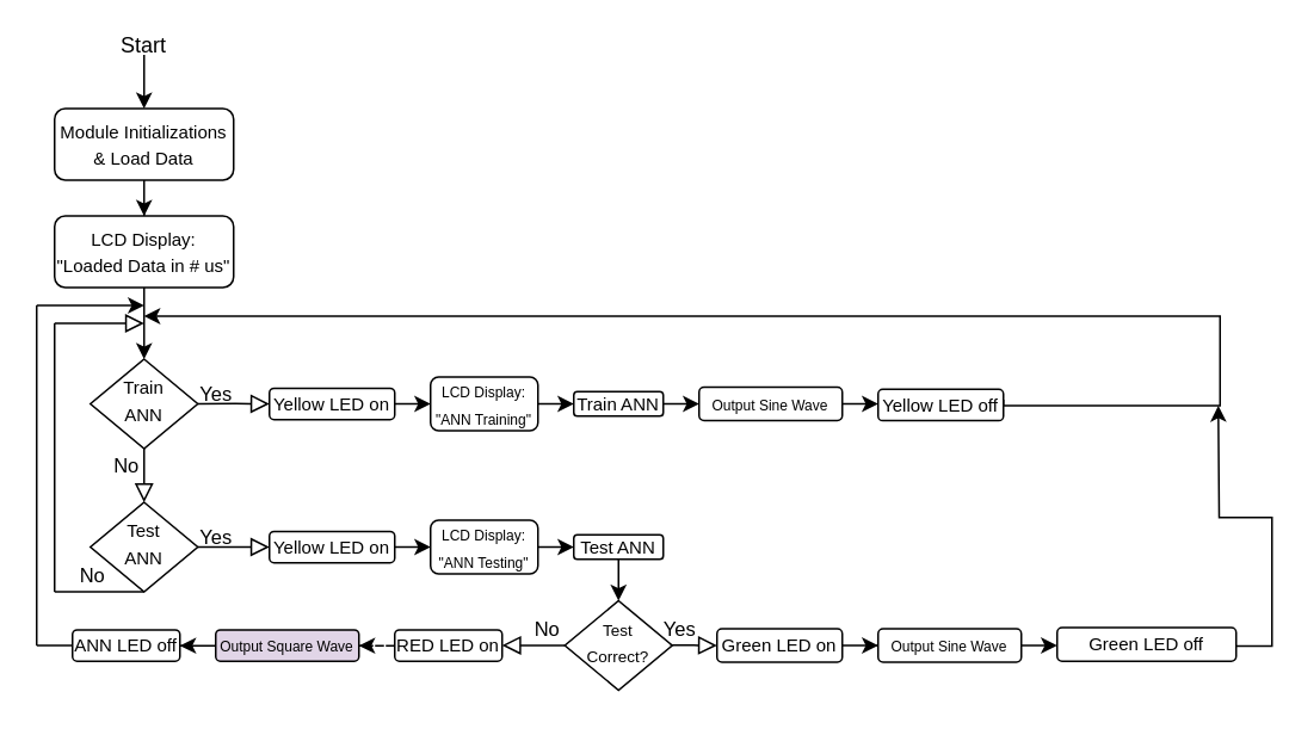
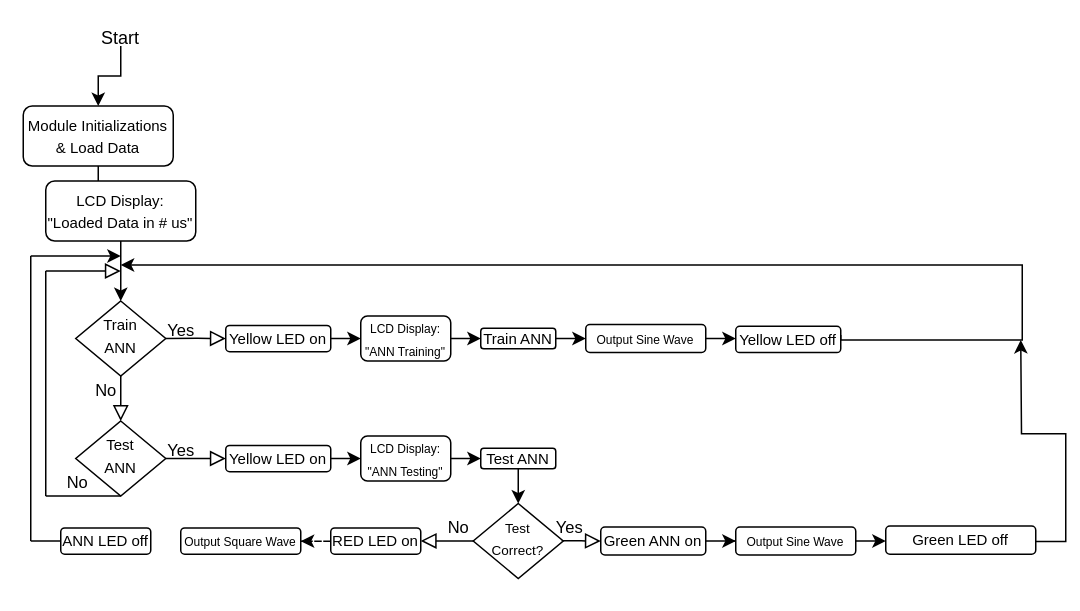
- <mxCell id="3" value="&lt;font style=&quot;font-size: 10px;&quot;&gt;Module Initializations &amp;amp; Load Data&lt;/font&gt;" style="rounded=1;whiteSpace=wrap;html=1;fontSize=12;glass=0;strokeWidth=1;shadow=0;" parent="1" vertex="1"><mxGeometry x="30" y="60" width="100" height="40" as="geometry" /></mxCell>
+ <mxCell id="3" value="&lt;font style=&quot;font-size: 10px;&quot;&gt;Module Initializations &amp;amp; Load Data&lt;/font&gt;" style="rounded=1;whiteSpace=wrap;html=1;fontSize=12;glass=0;strokeWidth=1;shadow=0;" parent="1" vertex="1"><mxGeometry x="15" y="70" width="100" height="40" as="geometry" /></mxCell>
- <mxCell id="35" value="" style="edgeStyle=orthogonalEdgeStyle;rounded=0;orthogonalLoop=1;jettySize=auto;html=1;" edge="1" parent="1" source="36" target="37"><mxGeometry relative="1" as="geometry" /></mxCell>
- <mxCell id="36" value="&lt;font style=&quot;font-size: 8px;&quot;&gt;Output Square Wave&lt;/font&gt;" style="rounded=1;whiteSpace=wrap;html=1;fontSize=12;glass=0;strokeWidth=1;shadow=0;fillColor=#e1d5e7;" vertex="1" parent="1"><mxGeometry x="120" y="351.25" width="80" height="17.5" as="geometry" /></mxCell>
+ <mxCell id="36" value="&lt;font style=&quot;font-size: 8px;&quot;&gt;Output Square Wave&lt;/font&gt;" style="rounded=1;whiteSpace=wrap;html=1;fontSize=12;glass=0;strokeWidth=1;shadow=0;" vertex="1" parent="1"><mxGeometry x="120" y="351.25" width="80" height="17.5" as="geometry" /></mxCell>
- <mxCell id="43" value="&lt;font style=&quot;font-size: 10px;&quot;&gt;Green LED on&lt;/font&gt;" style="rounded=1;whiteSpace=wrap;html=1;fontSize=12;glass=0;strokeWidth=1;shadow=0;" vertex="1" parent="1"><mxGeometry x="400" y="350.63" width="70" height="18.75" as="geometry" /></mxCell>
+ <mxCell id="43" value="&lt;font style=&quot;font-size: 10px;&quot;&gt;Green ANN on&lt;/font&gt;" style="rounded=1;whiteSpace=wrap;html=1;fontSize=12;glass=0;strokeWidth=1;shadow=0;" vertex="1" parent="1"><mxGeometry x="400" y="350.63" width="70" height="18.75" as="geometry" /></mxCell>
